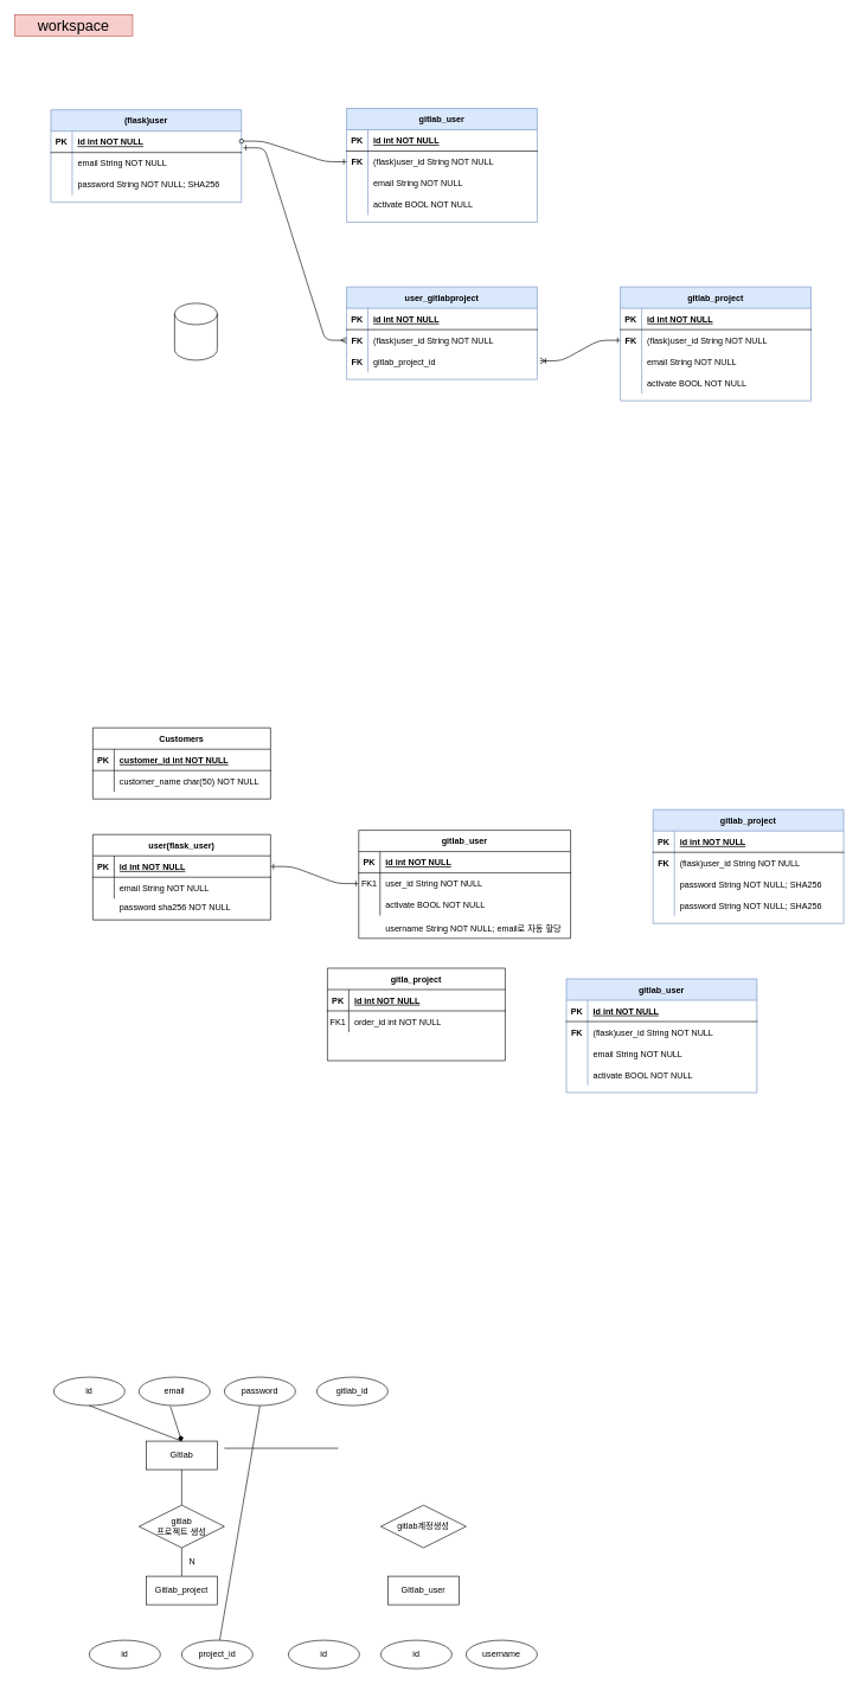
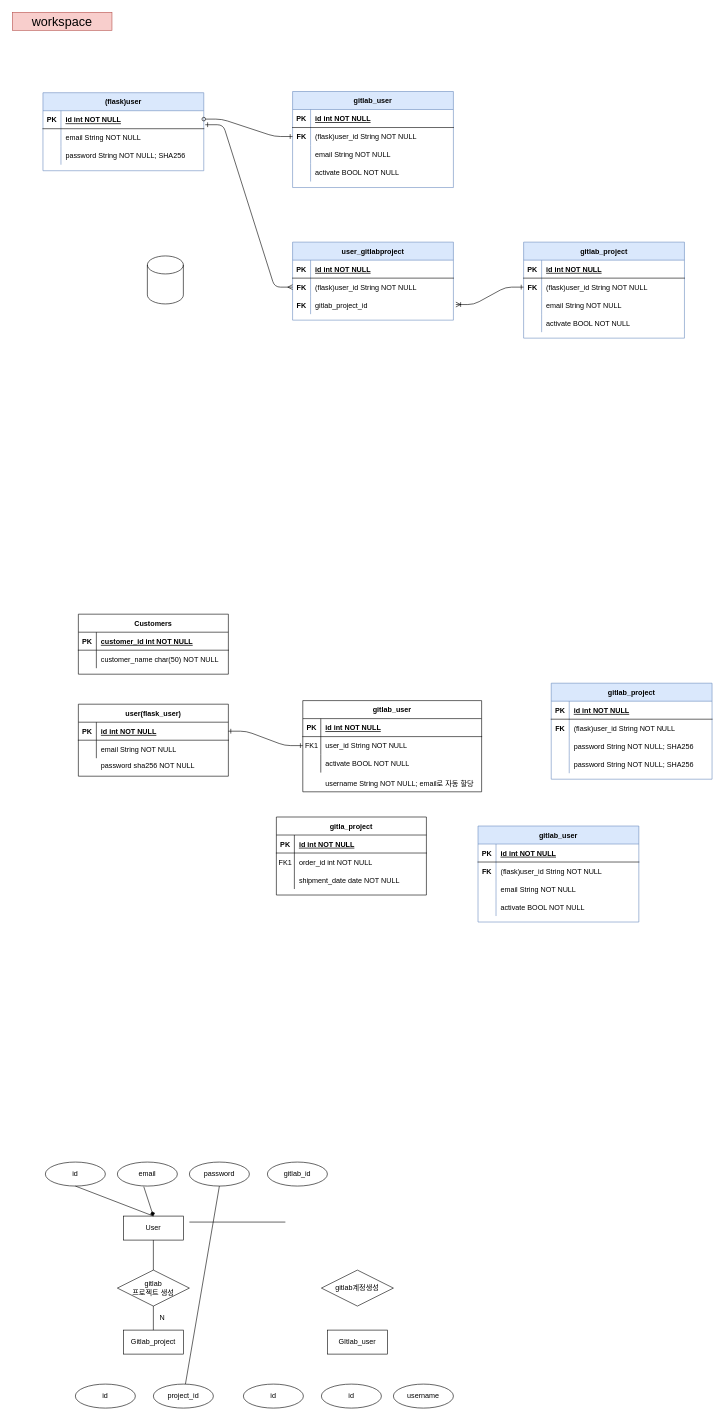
+ <mxCell id="22" value="shipment_date date NOT NULL" style="shape=partialRectangle;overflow=hidden;connectable=0;fillColor=none;top=0;left=0;bottom=0;right=0;align=left;spacingLeft=6;" parent="20" vertex="1"><mxGeometry x="30" width="220" height="30" as="geometry" /></mxCell>
- <mxCell id="31" value="GItlab" style="whiteSpace=wrap;html=1;align=center;" parent="1" vertex="1"><mxGeometry x="205" y="2026" width="100" height="40" as="geometry" /></mxCell>
+ <mxCell id="31" value="User" style="whiteSpace=wrap;html=1;align=center;" parent="1" vertex="1"><mxGeometry x="205" y="2026" width="100" height="40" as="geometry" /></mxCell>
